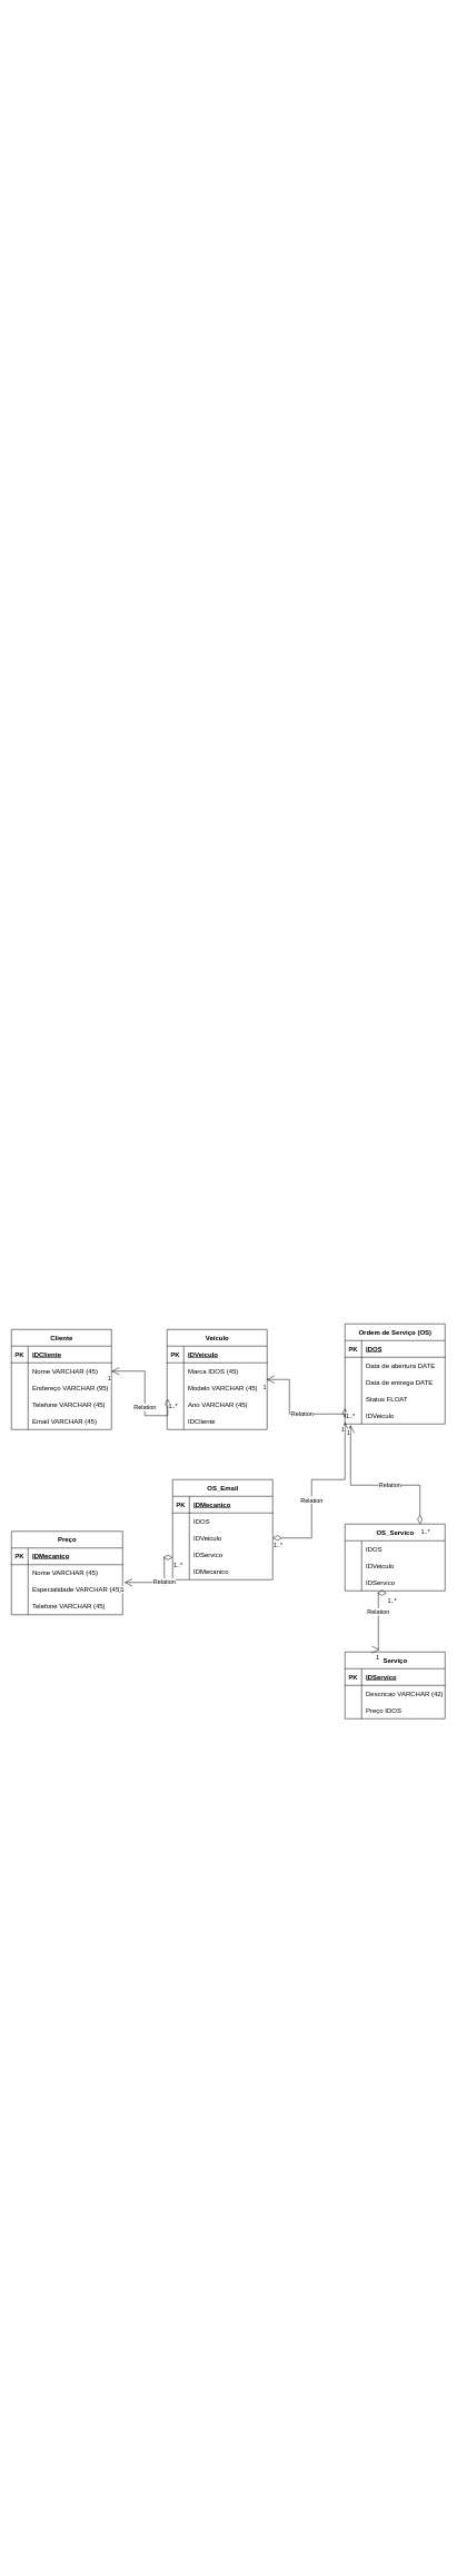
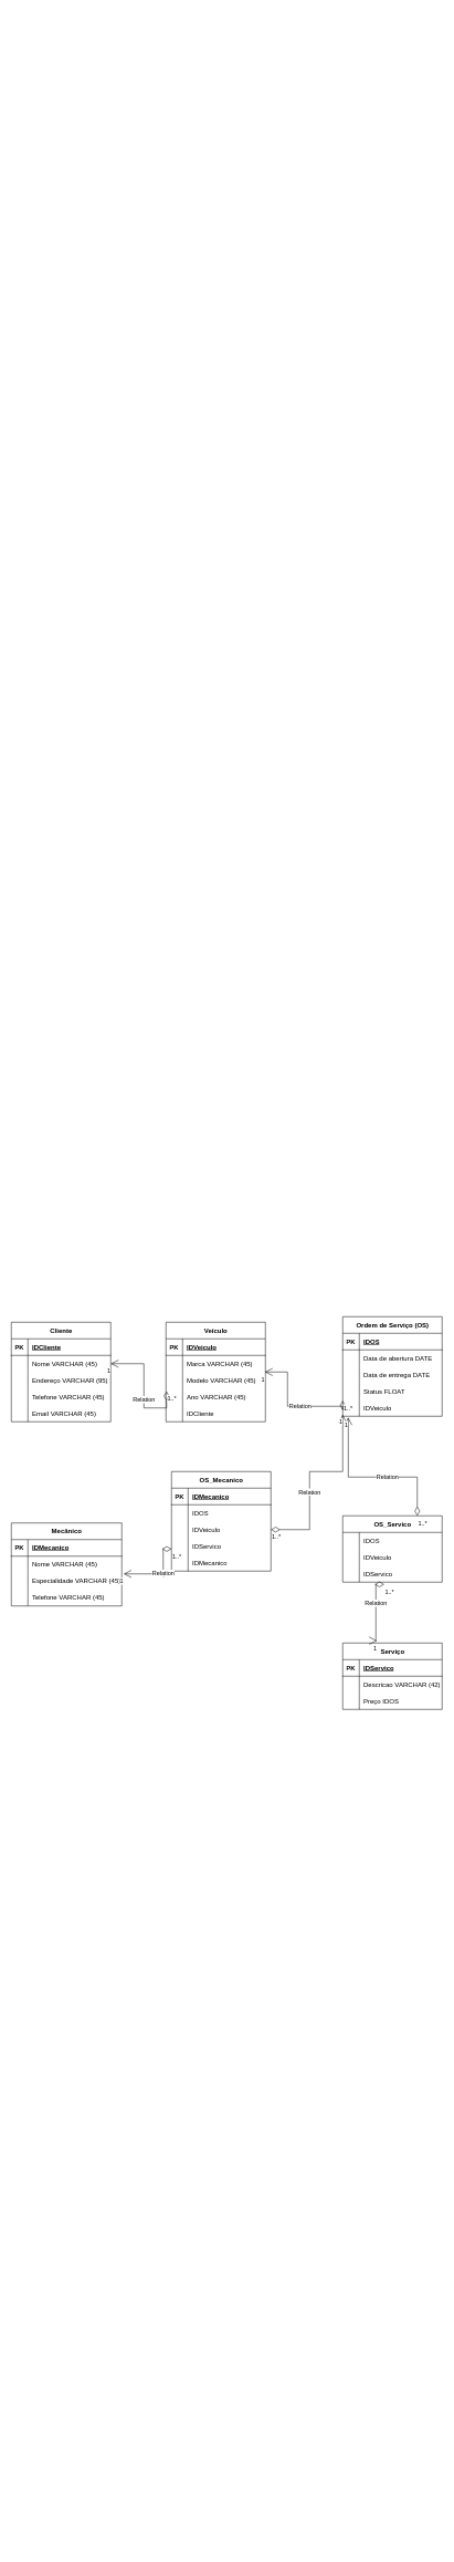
- <mxCell id="27" value="Marca IDOS (45)" style="shape=partialRectangle;connectable=0;fillColor=none;top=0;left=0;bottom=0;right=0;align=left;spacingLeft=6;overflow=hidden;whiteSpace=wrap;html=1;" parent="25" vertex="1"><mxGeometry x="30" width="150" height="30" as="geometry"><mxRectangle width="150" height="30" as="alternateBounds" /></mxGeometry></mxCell>
+ <mxCell id="27" value="Marca VARCHAR (45)" style="shape=partialRectangle;connectable=0;fillColor=none;top=0;left=0;bottom=0;right=0;align=left;spacingLeft=6;overflow=hidden;whiteSpace=wrap;html=1;" parent="25" vertex="1"><mxGeometry x="30" width="150" height="30" as="geometry"><mxRectangle width="150" height="30" as="alternateBounds" /></mxGeometry></mxCell>
- <mxCell id="53" value="OS_Email" style="shape=table;startSize=30;container=1;collapsible=1;childLayout=tableLayout;fixedRows=1;rowLines=0;fontStyle=1;align=center;resizeLast=1;html=1;" parent="1" vertex="1"><mxGeometry x="310" y="2660" width="180" height="180" as="geometry" /></mxCell>
+ <mxCell id="53" value="OS_Mecanico" style="shape=table;startSize=30;container=1;collapsible=1;childLayout=tableLayout;fixedRows=1;rowLines=0;fontStyle=1;align=center;resizeLast=1;html=1;" parent="1" vertex="1"><mxGeometry x="310" y="2660" width="180" height="180" as="geometry" /></mxCell>
- <mxCell id="79" value="Preço" style="shape=table;startSize=30;container=1;collapsible=1;childLayout=tableLayout;fixedRows=1;rowLines=0;fontStyle=1;align=center;resizeLast=1;html=1;" parent="1" vertex="1"><mxGeometry x="20" y="2753" width="200" height="150" as="geometry" /></mxCell>
+ <mxCell id="79" value="Mecânico" style="shape=table;startSize=30;container=1;collapsible=1;childLayout=tableLayout;fixedRows=1;rowLines=0;fontStyle=1;align=center;resizeLast=1;html=1;" parent="1" vertex="1"><mxGeometry x="20" y="2753" width="200" height="150" as="geometry" /></mxCell>
